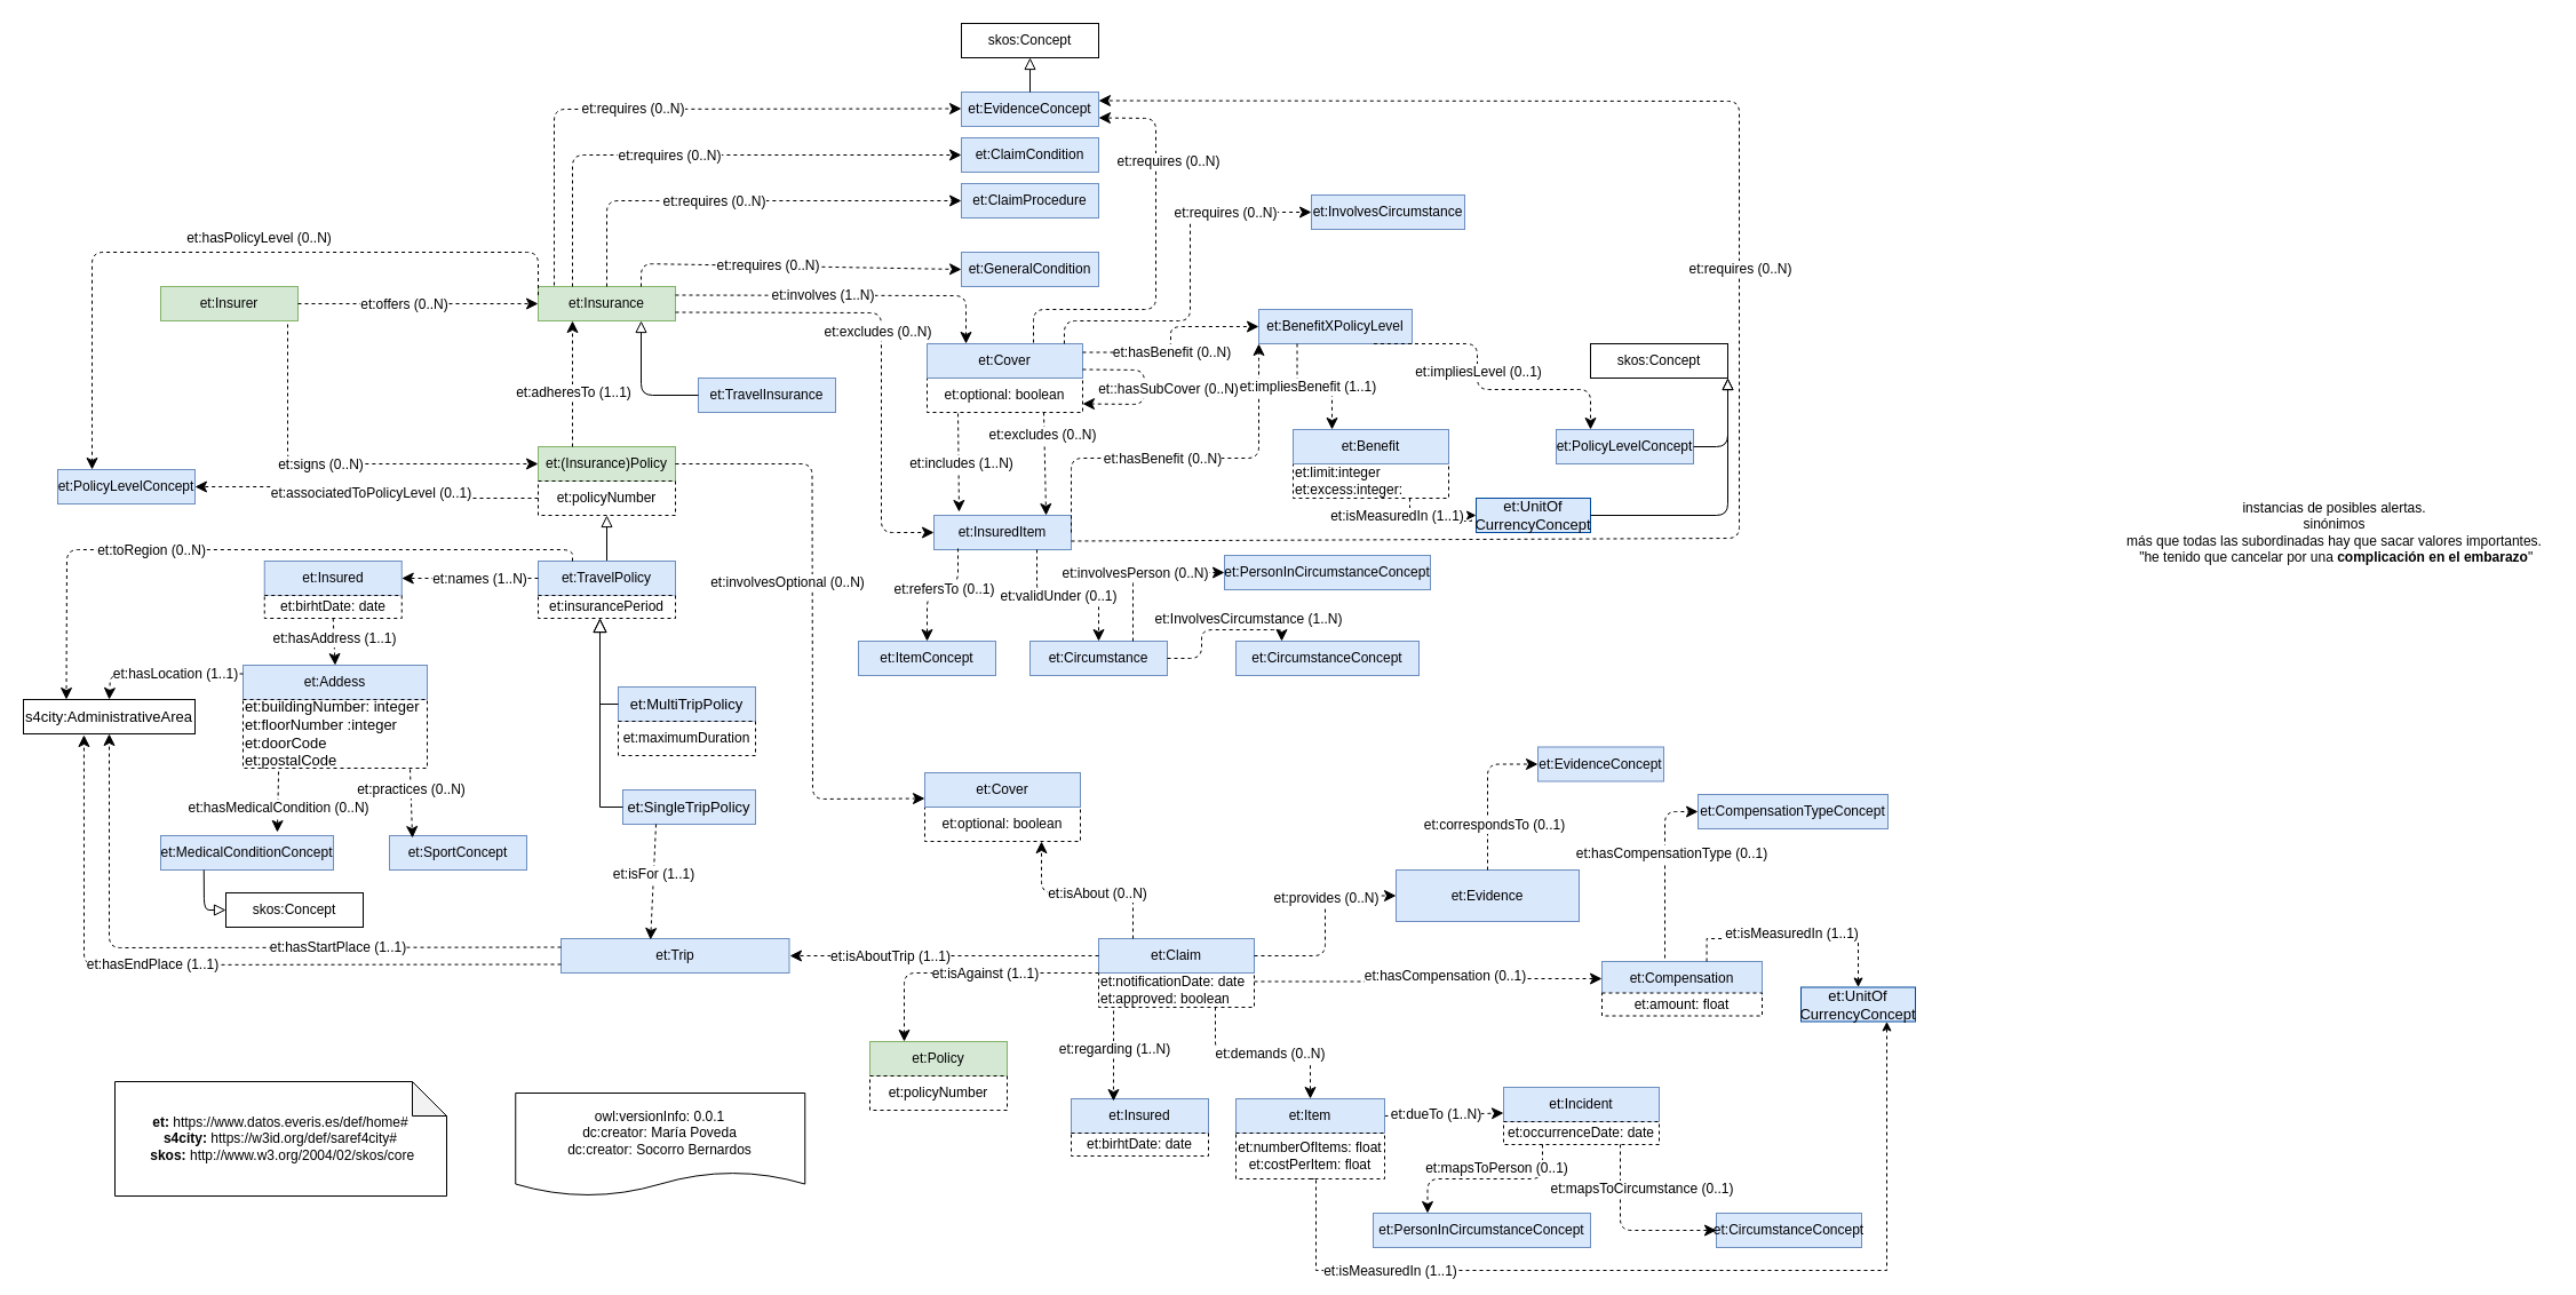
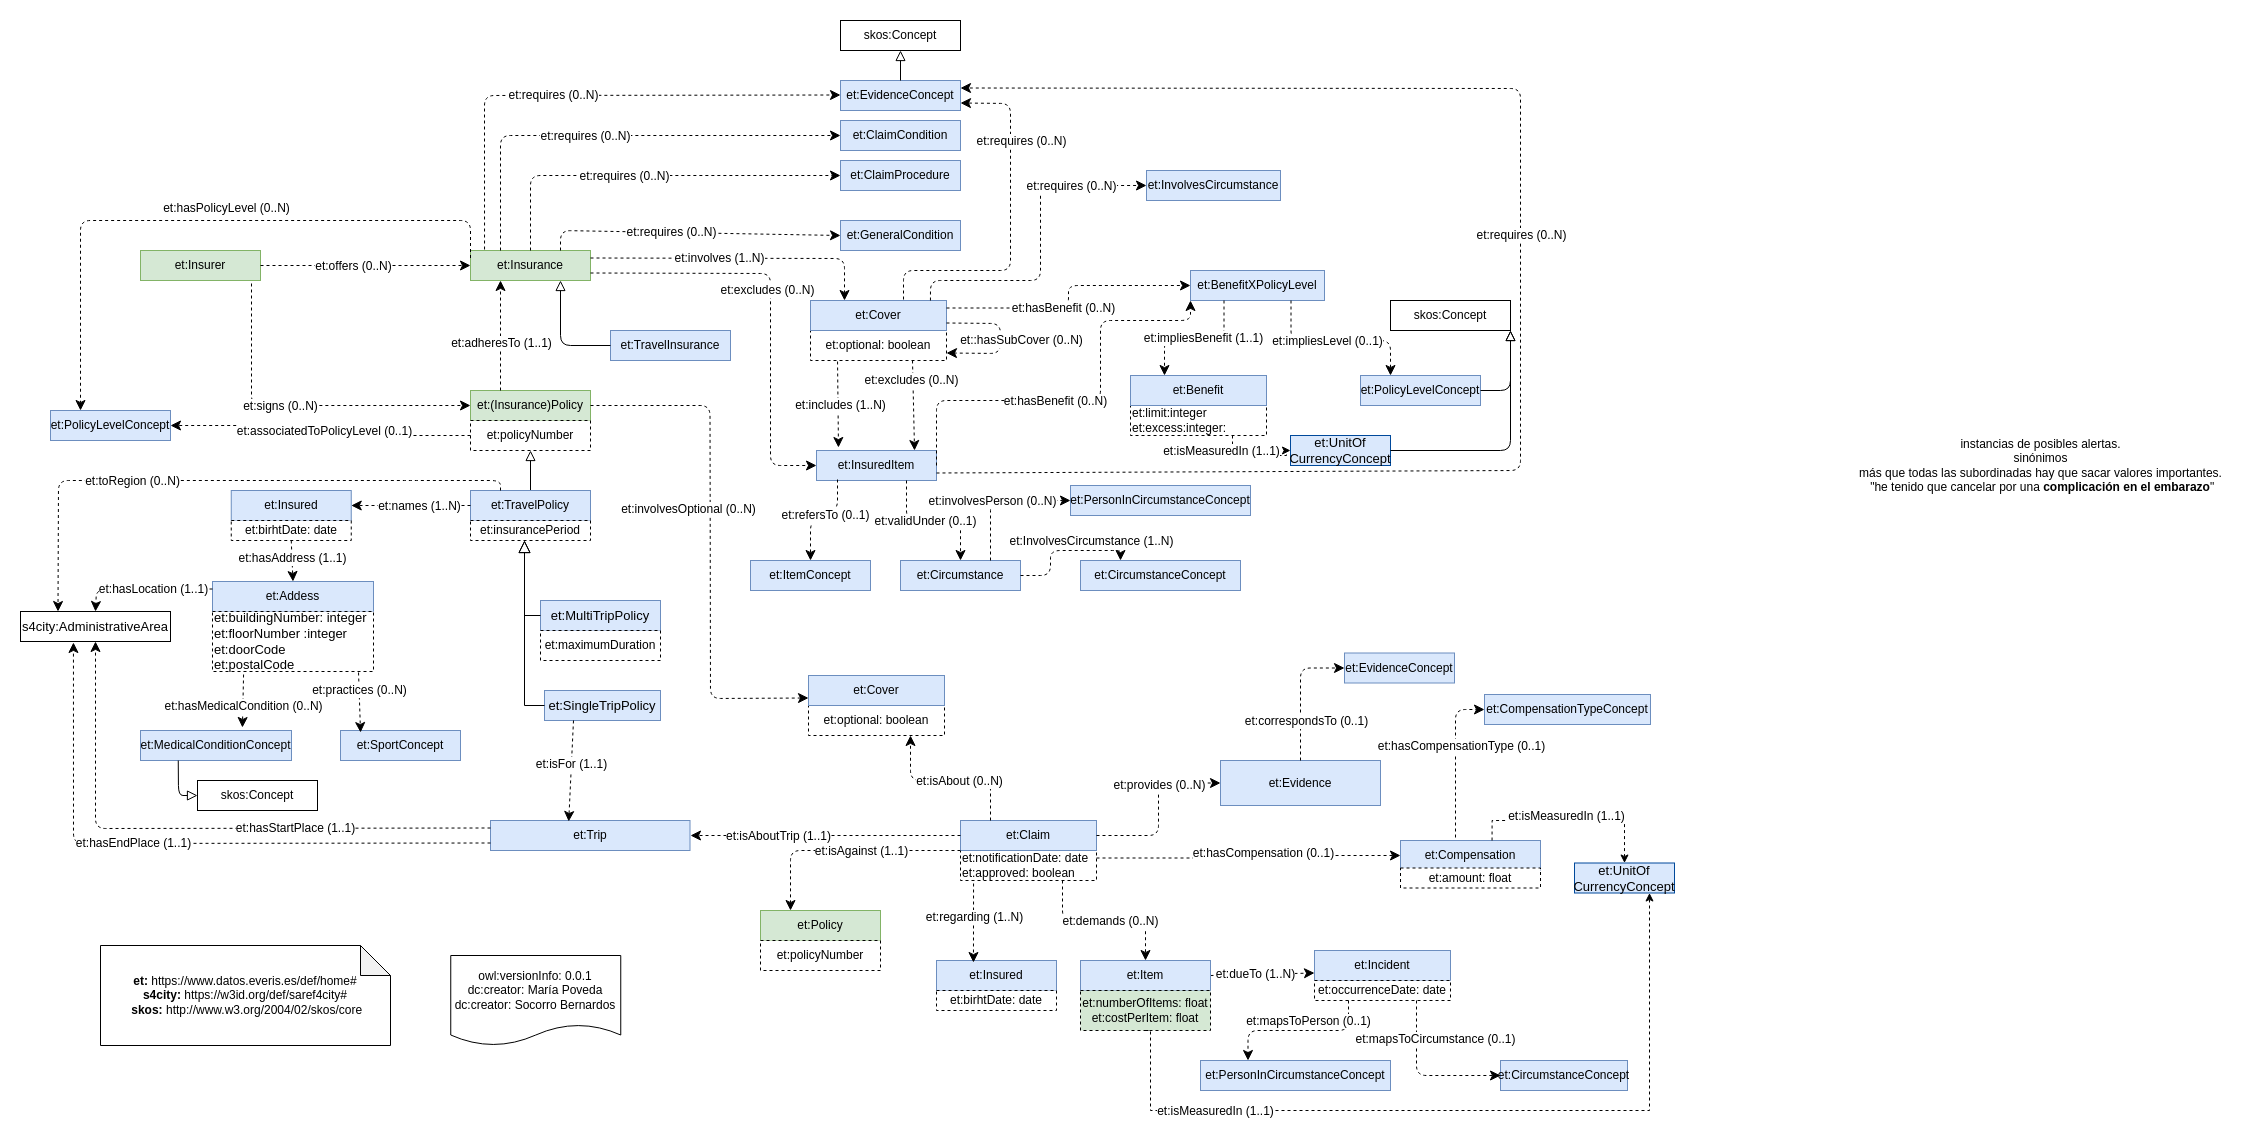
- <mxCell id="144" value="et:BenefitXPolicyLevel" style="rounded=0;whiteSpace=wrap;html=1;snapToPoint=1;fillColor=#dae8fc;strokeColor=#6c8ebf;align=center;fontColor=#000000;" parent="1" vertex="1"><mxGeometry x="1100" y="270" width="134" height="30" as="geometry" /></mxCell>
+ <mxCell id="144" value="et:BenefitXPolicyLevel" style="rounded=0;whiteSpace=wrap;html=1;snapToPoint=1;fillColor=#dae8fc;strokeColor=#6c8ebf;align=center;fontColor=#000000;" parent="1" vertex="1"><mxGeometry x="1190" y="270" width="134" height="30" as="geometry" /></mxCell>
- <mxCell id="171" value="&lt;div&gt;owl:versionInfo: 0.0.1&lt;br&gt;&lt;/div&gt;&lt;div&gt;dc:creator: María Poveda&lt;/div&gt;&lt;div&gt;dc:creator: Socorro Bernardos&lt;/div&gt;" style="shape=document;whiteSpace=wrap;html=1;boundedLbl=1;labelBackgroundColor=#ffffff;strokeColor=#000000;fontSize=12;fontColor=#000000;size=0.233;" parent="1" vertex="1"><mxGeometry x="450.25" y="955" width="253" height="90" as="geometry" /></mxCell>
+ <mxCell id="171" value="&lt;div&gt;owl:versionInfo: 0.0.1&lt;br&gt;&lt;/div&gt;&lt;div&gt;dc:creator: María Poveda&lt;/div&gt;&lt;div&gt;dc:creator: Socorro Bernardos&lt;/div&gt;" style="shape=document;whiteSpace=wrap;html=1;boundedLbl=1;labelBackgroundColor=#ffffff;strokeColor=#000000;fontSize=12;fontColor=#000000;size=0.233;" parent="1" vertex="1"><mxGeometry x="450.25" y="955" width="170" height="90" as="geometry" /></mxCell>
- <mxCell id="141" value="et:numberOfItems: float&lt;br&gt;et:costPerItem: float" style="rounded=0;whiteSpace=wrap;html=1;snapToPoint=1;dashed=1;strokeColor=#000000;align=center;fontColor=#000000;" parent="1" vertex="1"><mxGeometry x="1080" y="990" width="130" height="40" as="geometry" /></mxCell>
+ <mxCell id="141" value="et:numberOfItems: float&lt;br&gt;et:costPerItem: float" style="rounded=0;whiteSpace=wrap;html=1;snapToPoint=1;dashed=1;strokeColor=#000000;align=center;fontColor=#000000;fillColor=#d5e8d4;" parent="1" vertex="1"><mxGeometry x="1080" y="990" width="130" height="40" as="geometry" /></mxCell>
